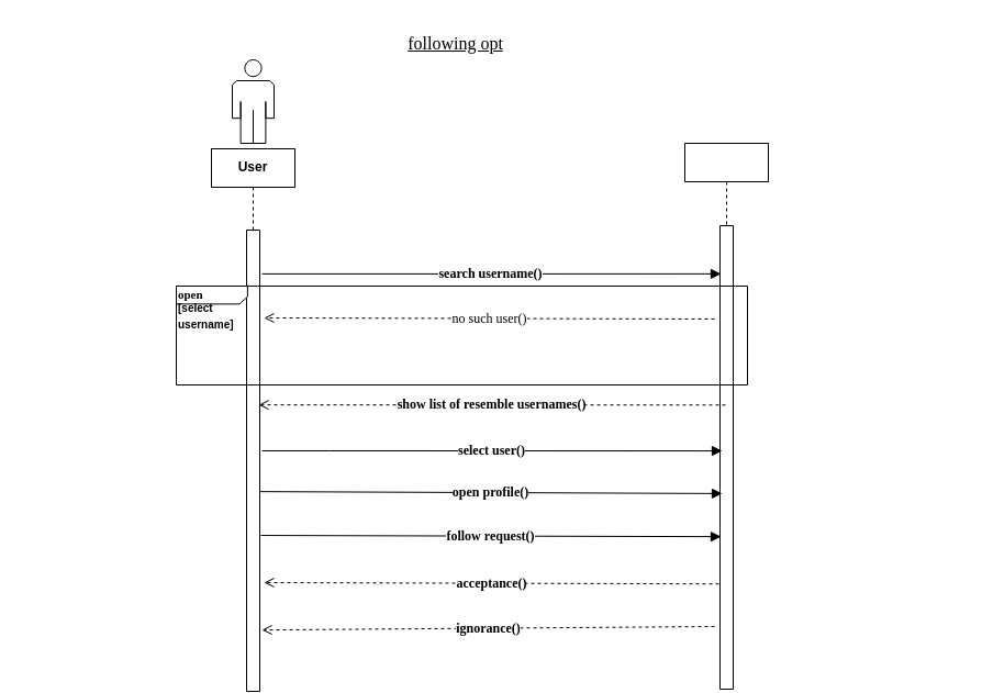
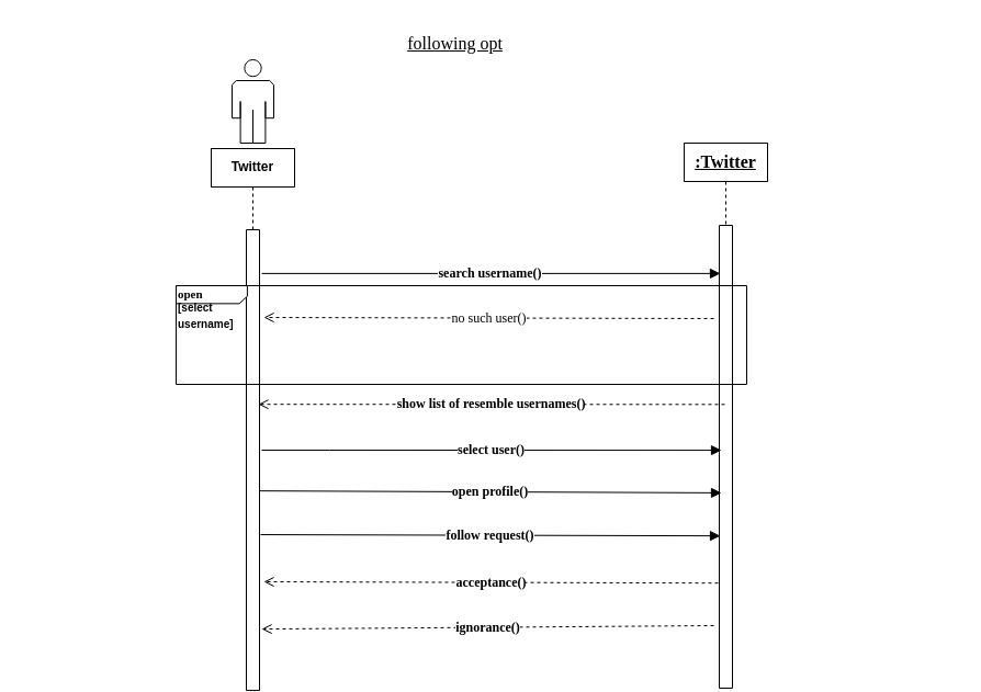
+ <mxCell id="6" value="&lt;p style=&quot;margin-left: 0 ; margin-right: 0 ; margin-top: 0px ; margin-bottom: 0px ; text-indent: 0 ; direction: ltr&quot;&gt;&lt;font style=&quot;font-size: 16px ; font-family: &amp;#34;calibri&amp;#34; ; color: #000000 ; direction: ltr ; letter-spacing: 0px ; line-height: 120% ; opacity: 1&quot;&gt;&lt;u&gt;&lt;b&gt;:Twitter&lt;br&gt;&lt;/b&gt;&lt;/u&gt;&lt;/font&gt;&lt;/p&gt;" style="text;vsdxID=2;fillColor=none;gradientColor=none;labelBackgroundColor=none;rounded=0;html=1;whiteSpace=wrap;verticalAlign=middle;align=center;strokeColor=none;;html=1;" parent="2" vertex="1"><mxGeometry y="-0.56" width="76.2" height="35.56" as="geometry" /></mxCell>
- <mxCell id="12" value="&lt;b&gt;User&lt;/b&gt;" style="text;vsdxID=20;fillColor=none;gradientColor=none;labelBackgroundColor=none;rounded=0;html=1;whiteSpace=wrap;verticalAlign=middle;align=center;strokeColor=none;;html=1;" parent="8" vertex="1"><mxGeometry y="-0.56" width="76.2" height="35.56" as="geometry" /></mxCell>
+ <mxCell id="12" value="&lt;b&gt;Twitter&lt;/b&gt;" style="text;vsdxID=20;fillColor=none;gradientColor=none;labelBackgroundColor=none;rounded=0;html=1;whiteSpace=wrap;verticalAlign=middle;align=center;strokeColor=none;;html=1;" parent="8" vertex="1"><mxGeometry y="-0.56" width="76.2" height="35.56" as="geometry" /></mxCell>
